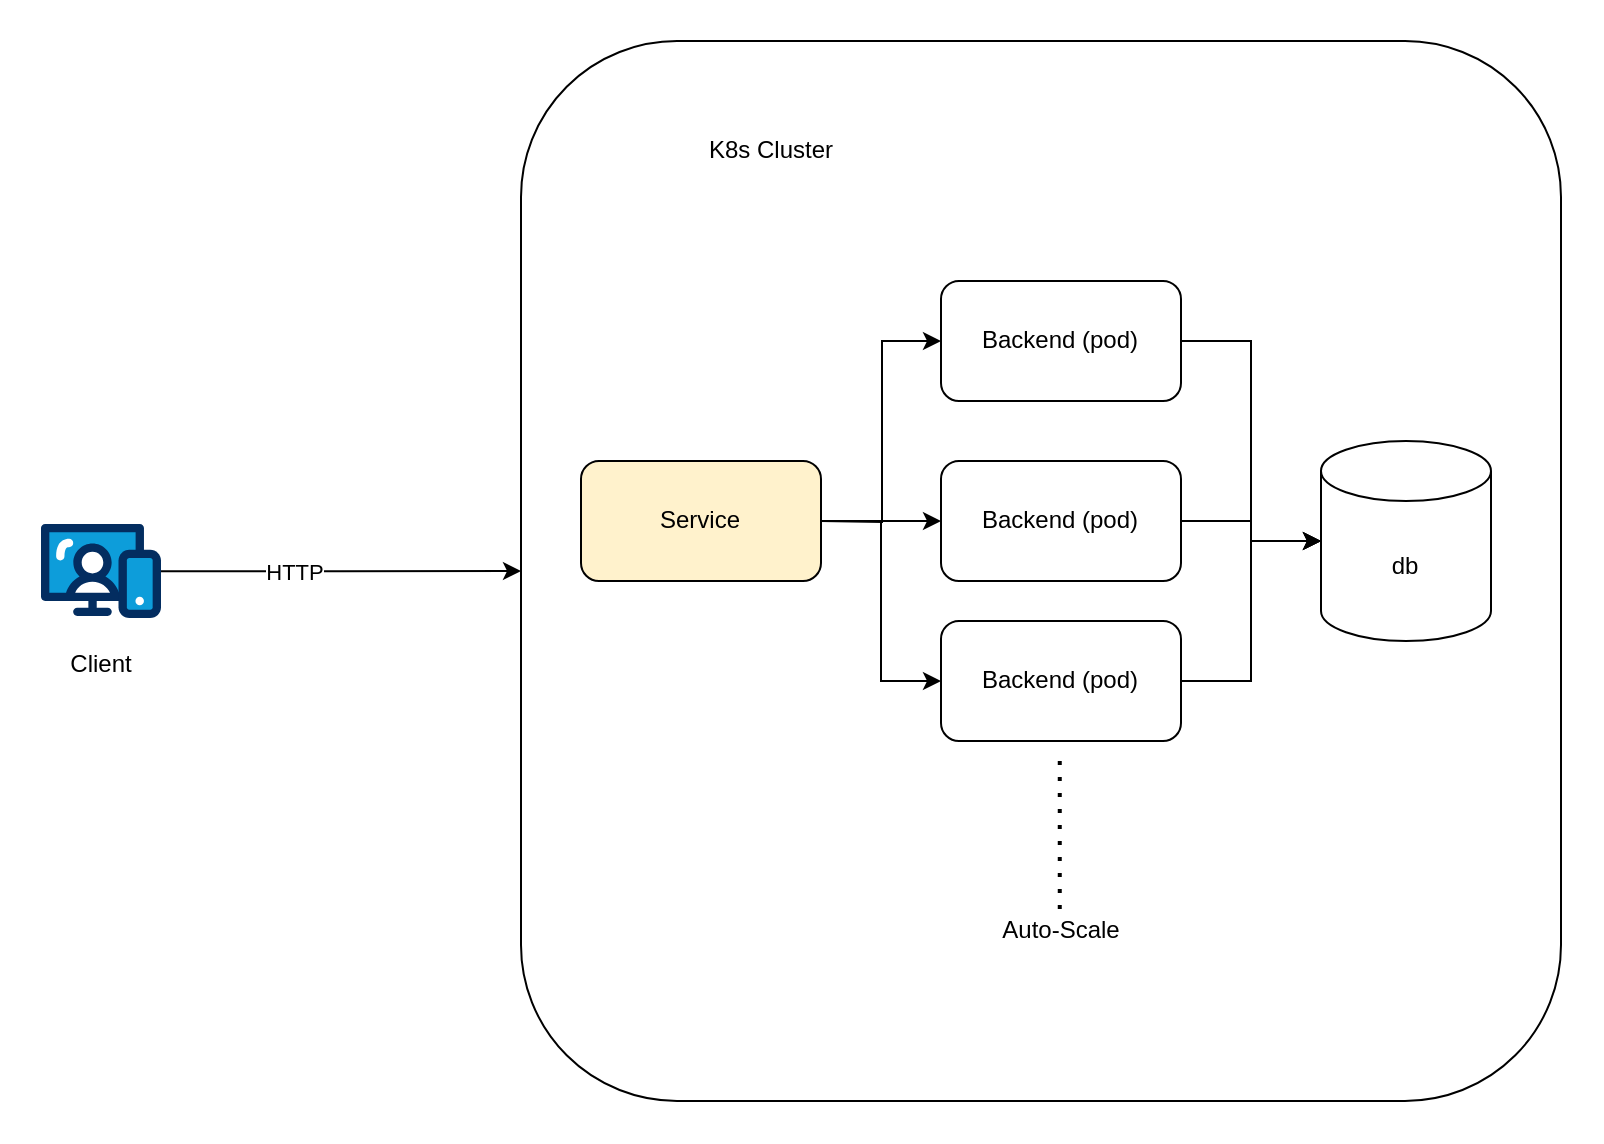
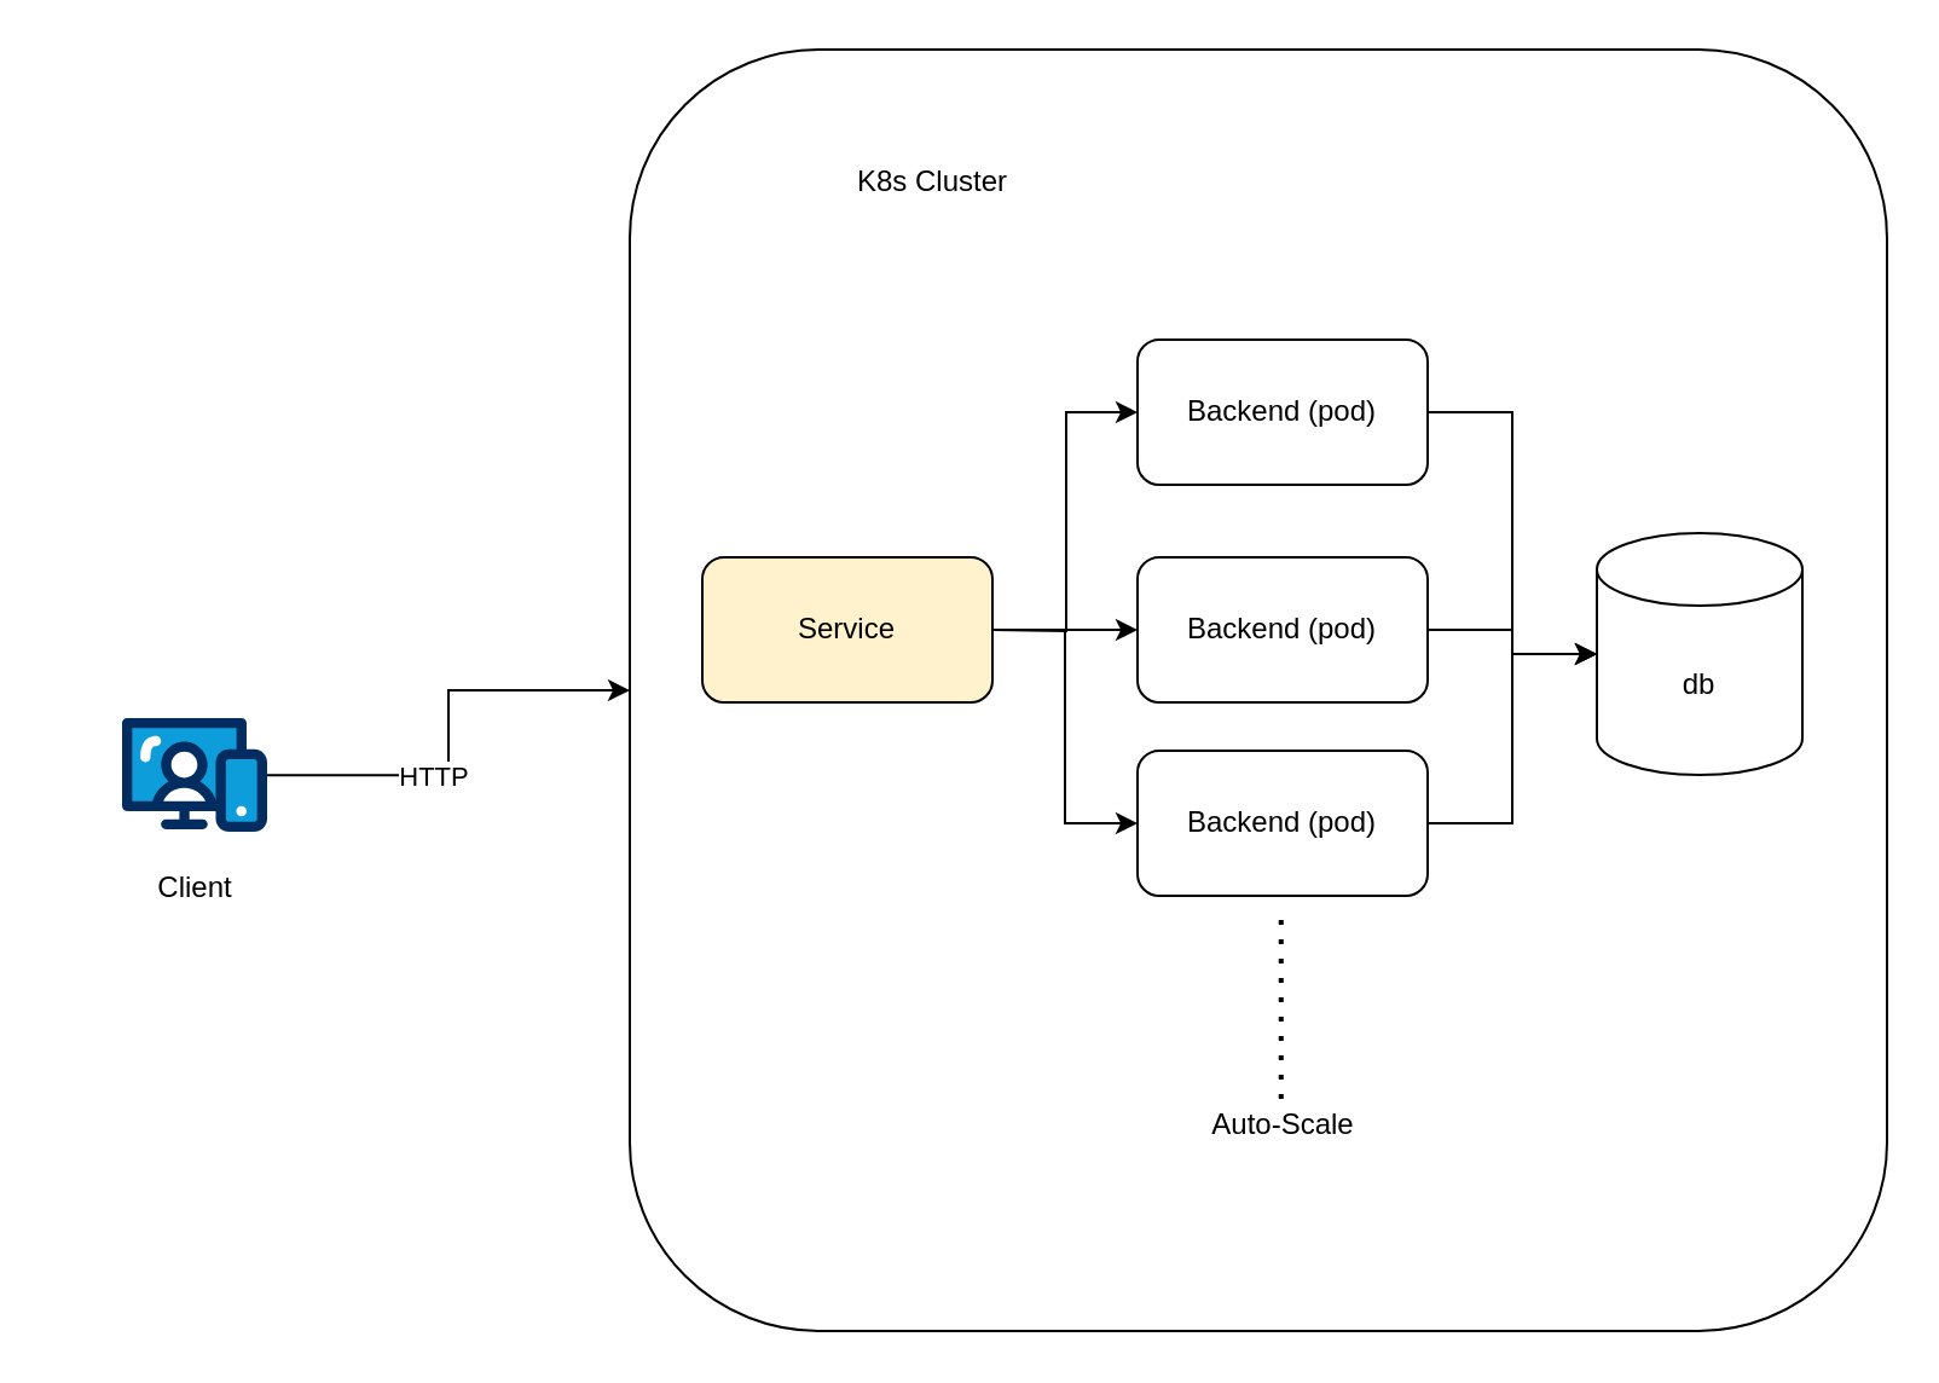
- <mxCell id="5" value="Client" style="verticalLabelPosition=bottom;aspect=fixed;html=1;shape=mxgraph.salesforce.web;" vertex="1" parent="1"><mxGeometry x="20" y="261.3" width="60" height="47.4" as="geometry" /></mxCell>
+ <mxCell id="5" value="Client" style="verticalLabelPosition=bottom;aspect=fixed;html=1;shape=mxgraph.salesforce.web;" vertex="1" parent="1"><mxGeometry x="50" y="296.3" width="60" height="47.4" as="geometry" /></mxCell>
